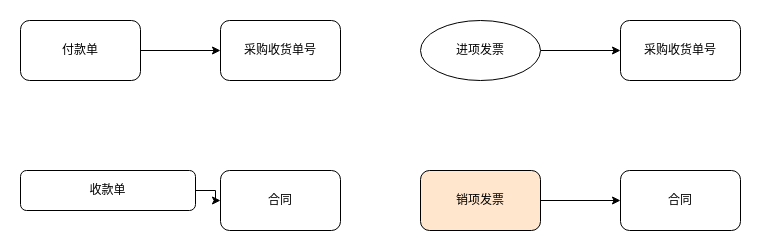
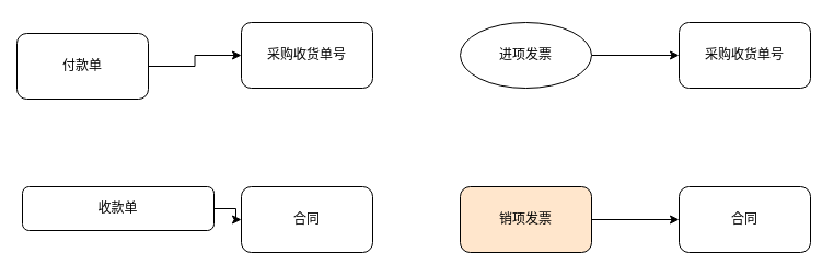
- <mxCell id="3" value="付款单" style="rounded=1;whiteSpace=wrap;html=1;" parent="1" vertex="1"><mxGeometry x="20" y="20" width="120" height="60" as="geometry" /></mxCell>
+ <mxCell id="3" value="付款单" style="rounded=1;whiteSpace=wrap;html=1;" parent="1" vertex="1"><mxGeometry x="15" y="30" width="120" height="60" as="geometry" /></mxCell>
